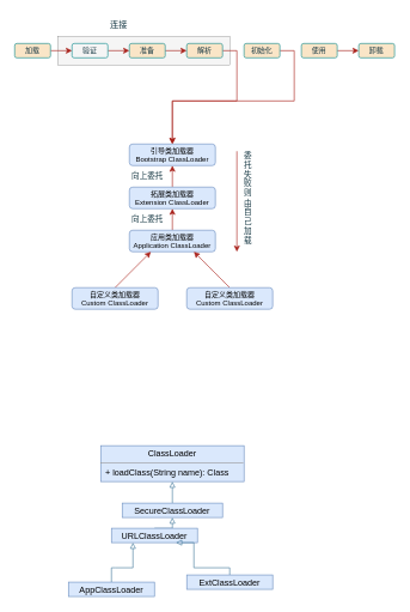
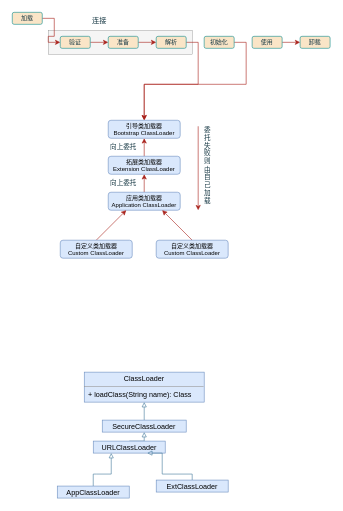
- <mxCell id="4" value="加载" style="rounded=1;whiteSpace=wrap;html=1;fillColor=#FAE5C7;strokeColor=#0F8B8D;fontColor=#143642;fontSize=10;labelBackgroundColor=none;" parent="1" vertex="1"><mxGeometry x="20" y="60" width="50" height="20" as="geometry" /></mxCell>
+ <mxCell id="4" value="加载" style="rounded=1;whiteSpace=wrap;html=1;fillColor=#FAE5C7;strokeColor=#0F8B8D;fontColor=#143642;fontSize=10;labelBackgroundColor=none;" parent="1" vertex="1"><mxGeometry x="20" y="20" width="50" height="20" as="geometry" /></mxCell>
- <mxCell id="6" value="验证" style="rounded=1;whiteSpace=wrap;html=1;fillColor=#f5f5f5;strokeColor=#0F8B8D;fontColor=#143642;fontSize=10;labelBackgroundColor=none;" parent="1" vertex="1"><mxGeometry x="100" y="60" width="50" height="20" as="geometry" /></mxCell>
+ <mxCell id="6" value="验证" style="rounded=1;whiteSpace=wrap;html=1;fillColor=#FAE5C7;strokeColor=#0F8B8D;fontColor=#143642;fontSize=10;labelBackgroundColor=none;" parent="1" vertex="1"><mxGeometry x="100" y="60" width="50" height="20" as="geometry" /></mxCell>
